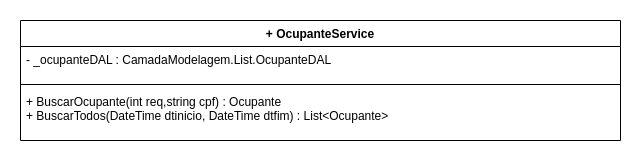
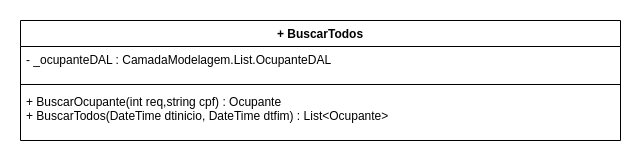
- <mxCell id="2" value="+ OcupanteService" style="swimlane;fontStyle=1;align=center;verticalAlign=top;childLayout=stackLayout;horizontal=1;startSize=26;horizontalStack=0;resizeParent=1;resizeParentMax=0;resizeLast=0;collapsible=1;marginBottom=0;" parent="1" vertex="1"><mxGeometry x="20" y="20" width="600" height="120" as="geometry" /></mxCell>
+ <mxCell id="2" value="+ BuscarTodos" style="swimlane;fontStyle=1;align=center;verticalAlign=top;childLayout=stackLayout;horizontal=1;startSize=26;horizontalStack=0;resizeParent=1;resizeParentMax=0;resizeLast=0;collapsible=1;marginBottom=0;" parent="1" vertex="1"><mxGeometry x="20" y="20" width="600" height="120" as="geometry" /></mxCell>
